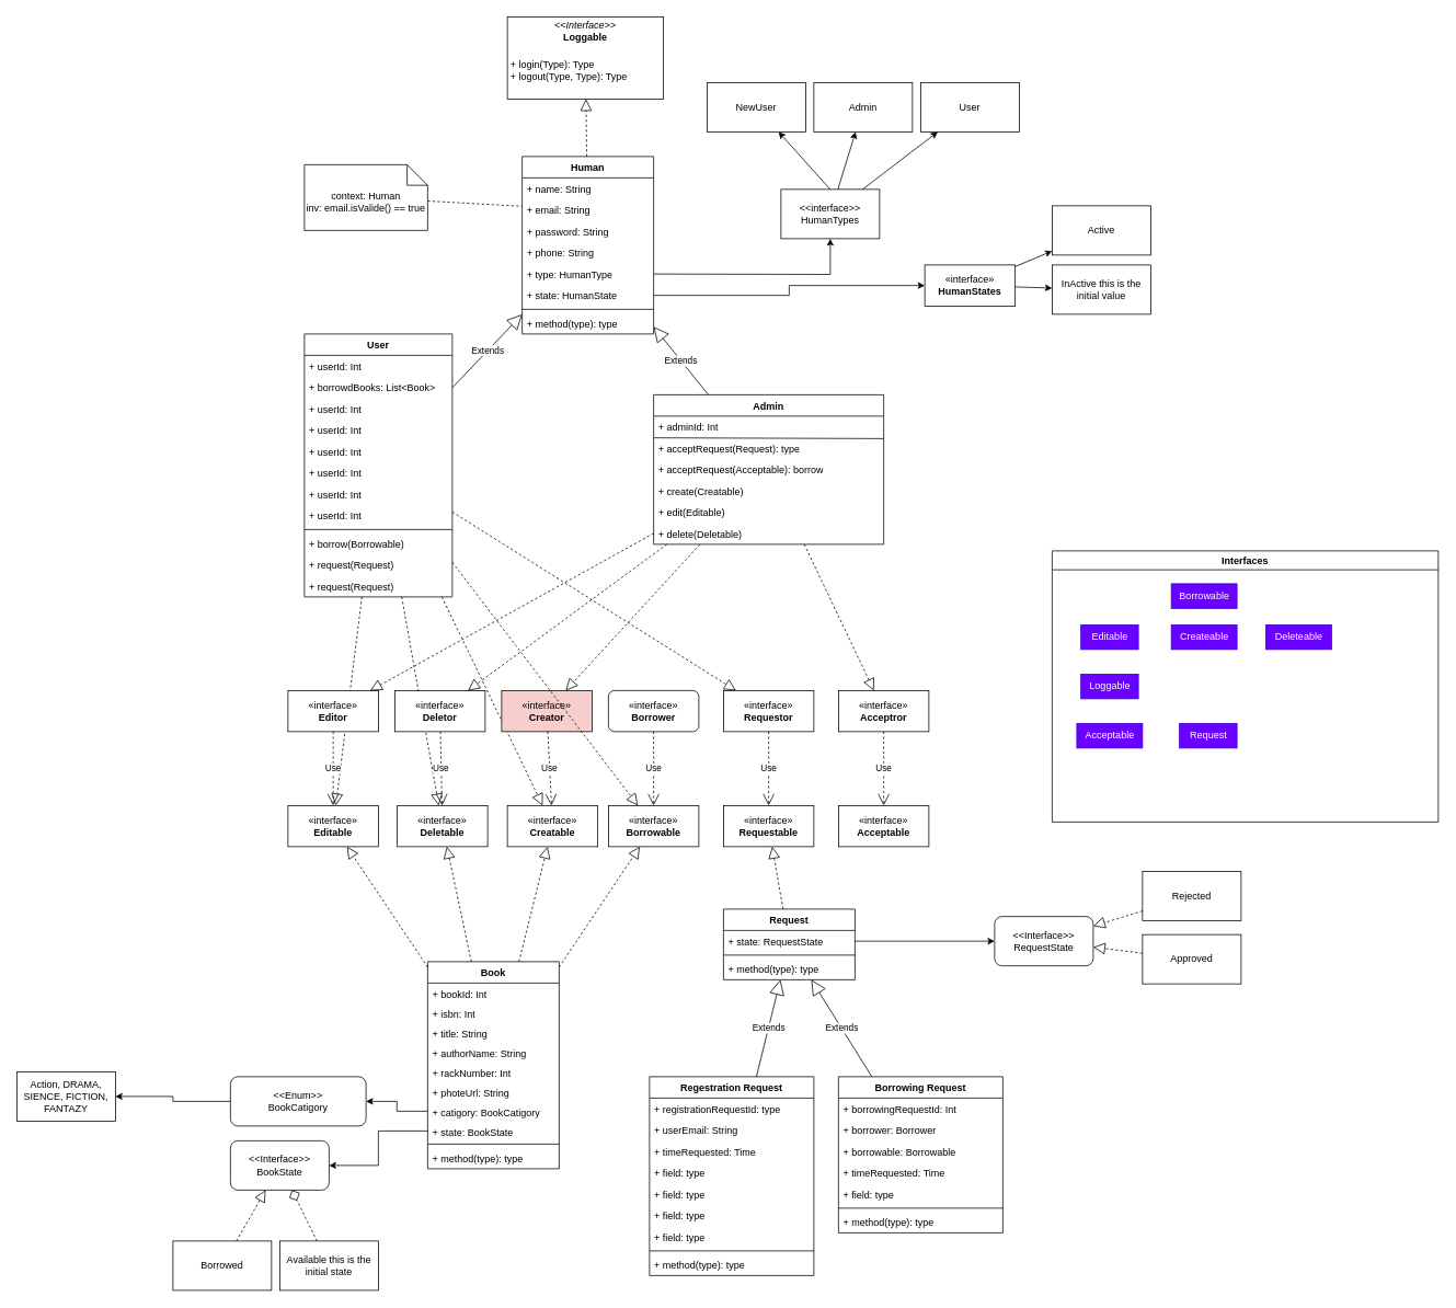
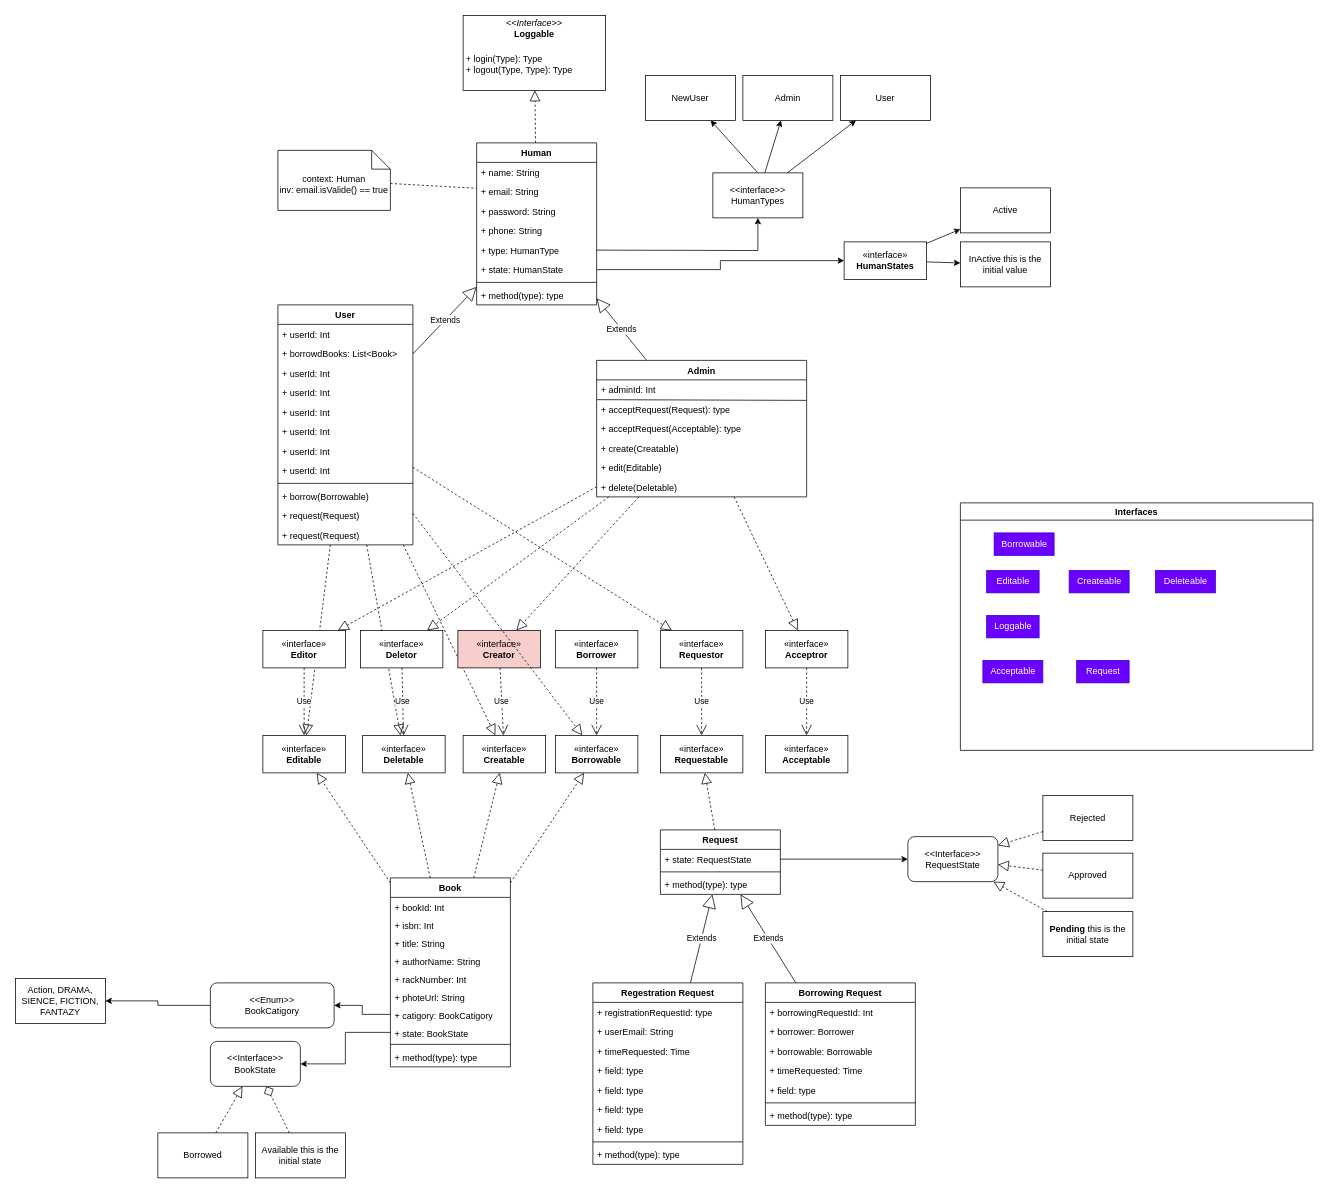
- <mxCell id="19" value="+ acceptRequest(Acceptable): borrow" style="text;strokeColor=none;fillColor=none;align=left;verticalAlign=top;spacingLeft=4;spacingRight=4;overflow=hidden;rotatable=0;points=[[0,0.5],[1,0.5]];portConstraint=eastwest;whiteSpace=wrap;html=1;" parent="16" vertex="1"><mxGeometry y="78" width="280" height="26" as="geometry" /></mxCell>
+ <mxCell id="19" value="+ acceptRequest(Acceptable): type" style="text;strokeColor=none;fillColor=none;align=left;verticalAlign=top;spacingLeft=4;spacingRight=4;overflow=hidden;rotatable=0;points=[[0,0.5],[1,0.5]];portConstraint=eastwest;whiteSpace=wrap;html=1;" parent="16" vertex="1"><mxGeometry y="78" width="280" height="26" as="geometry" /></mxCell>
- <mxCell id="62" value="Borrowable" style="text;html=1;align=center;verticalAlign=middle;resizable=0;points=[];autosize=1;strokeColor=#3700CC;fillColor=#6a00ff;fontColor=#ffffff;" parent="58" vertex="1"><mxGeometry x="145" y="40" width="80" height="30" as="geometry" /></mxCell>
+ <mxCell id="62" value="Borrowable" style="text;html=1;align=center;verticalAlign=middle;resizable=0;points=[];autosize=1;strokeColor=#3700CC;fillColor=#6a00ff;fontColor=#ffffff;" parent="58" vertex="1"><mxGeometry x="45" y="40" width="80" height="30" as="geometry" /></mxCell>
- <mxCell id="77" value="«interface»&lt;br&gt;&lt;b&gt;Borrower&lt;/b&gt;" style="html=1;whiteSpace=wrap;rounded=1;" parent="1" vertex="1"><mxGeometry y="840" width="110" height="50" as="geometry" x="740" /></mxCell>
+ <mxCell id="77" value="«interface»&lt;br&gt;&lt;b&gt;Borrower&lt;/b&gt;" style="html=1;whiteSpace=wrap;" parent="1" vertex="1"><mxGeometry y="840" width="110" height="50" as="geometry" x="740" /></mxCell>
+ <mxCell id="117" value="" style="endArrow=block;dashed=1;endFill=0;endSize=12;html=1;rounded=0;" parent="1" source="115" target="107" edge="1"><mxGeometry width="160" relative="1" as="geometry"><mxPoint x="1350.074" y="1240" as="sourcePoint" /><mxPoint x="788" y="1040" as="targetPoint" /></mxGeometry></mxCell>
+ <mxCell id="115" value="&lt;b&gt;Pending&lt;/b&gt; this is the initial state" style="rounded=0;whiteSpace=wrap;html=1;" parent="1" vertex="1"><mxGeometry x="1390" y="1215" width="120" height="60" as="geometry" /></mxCell>
